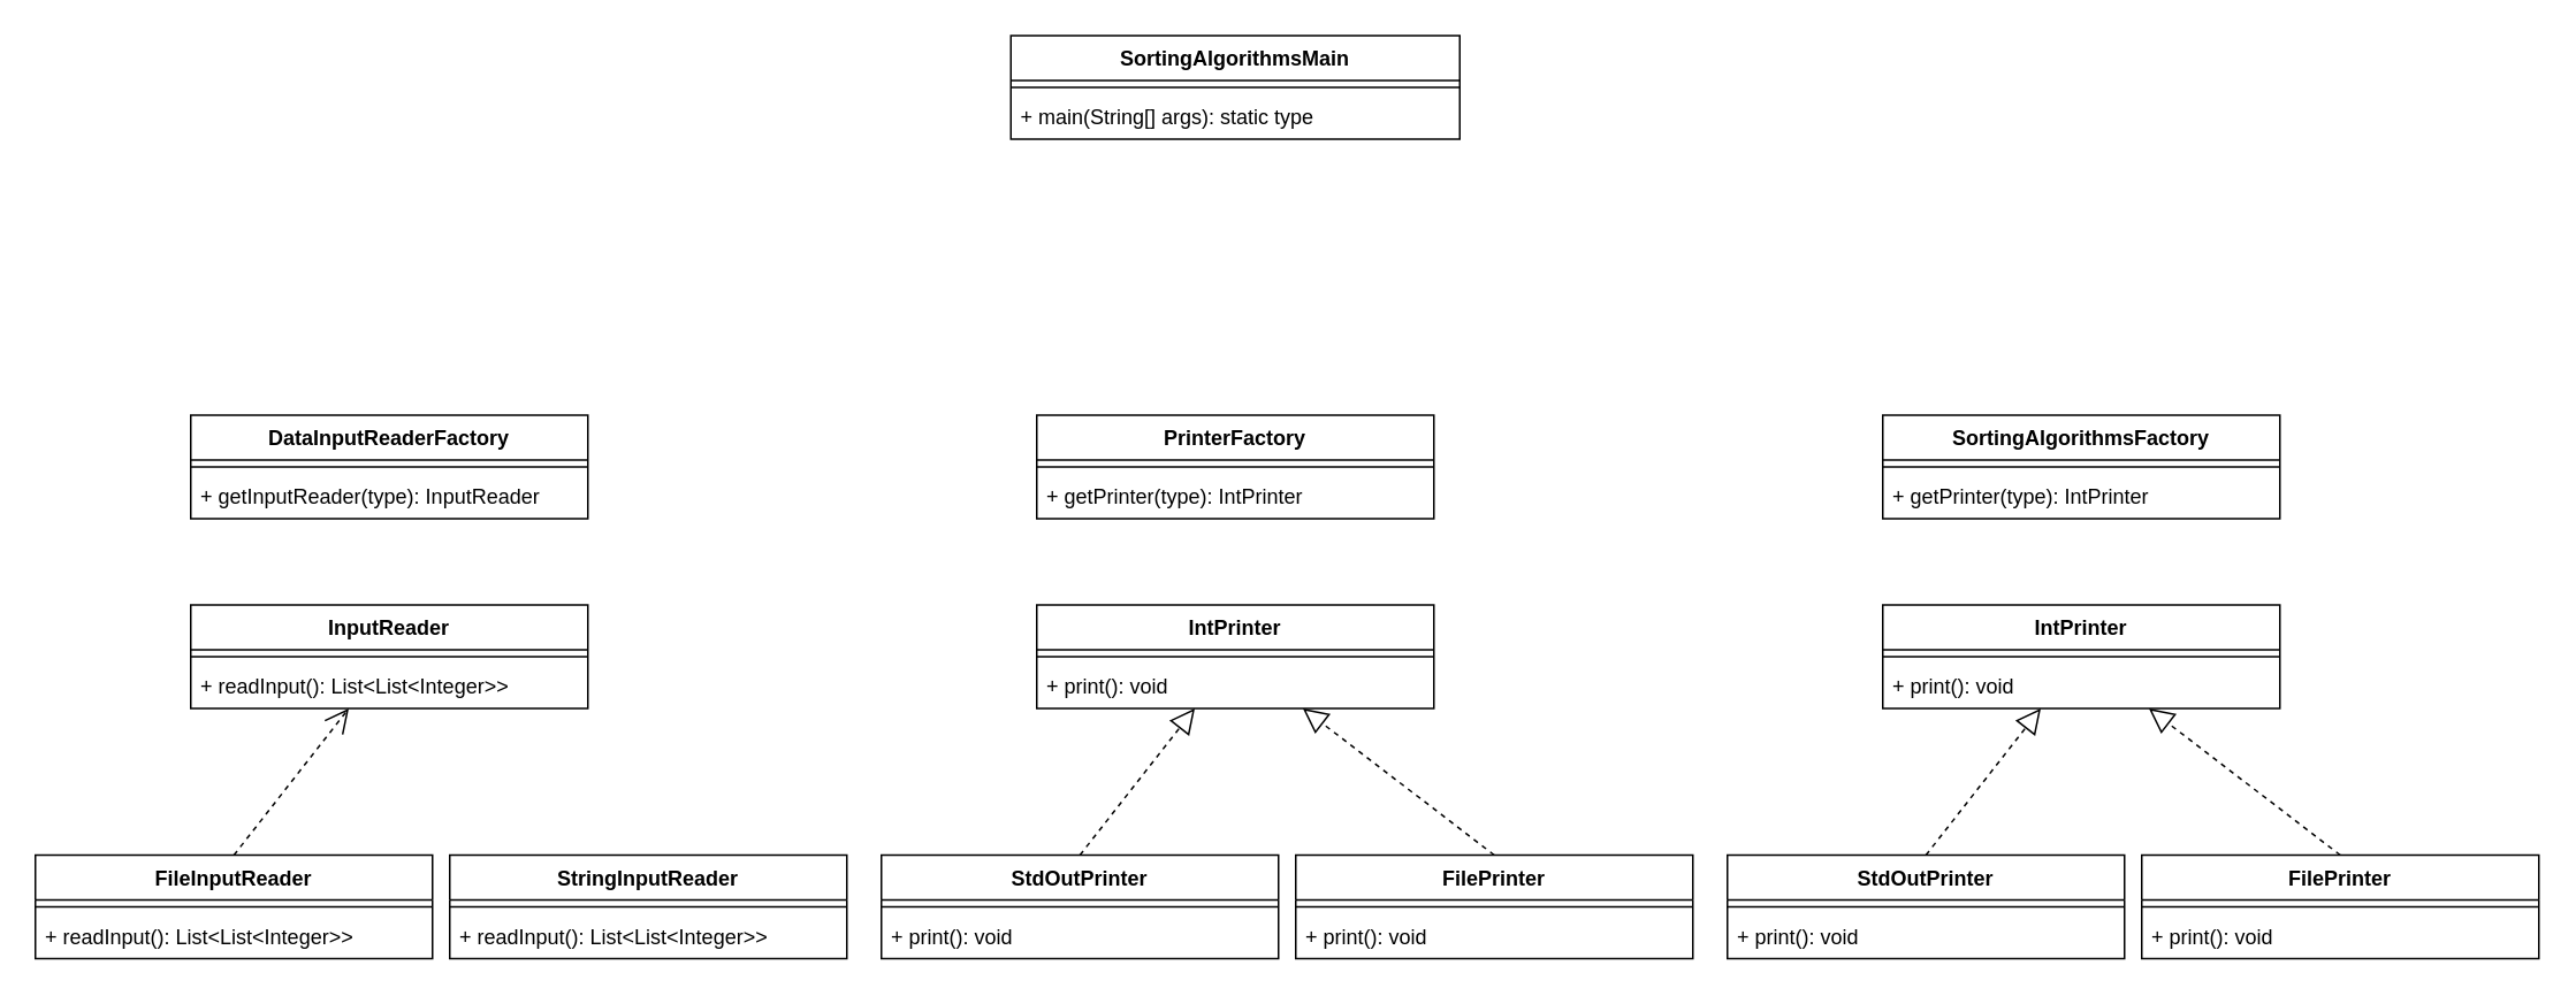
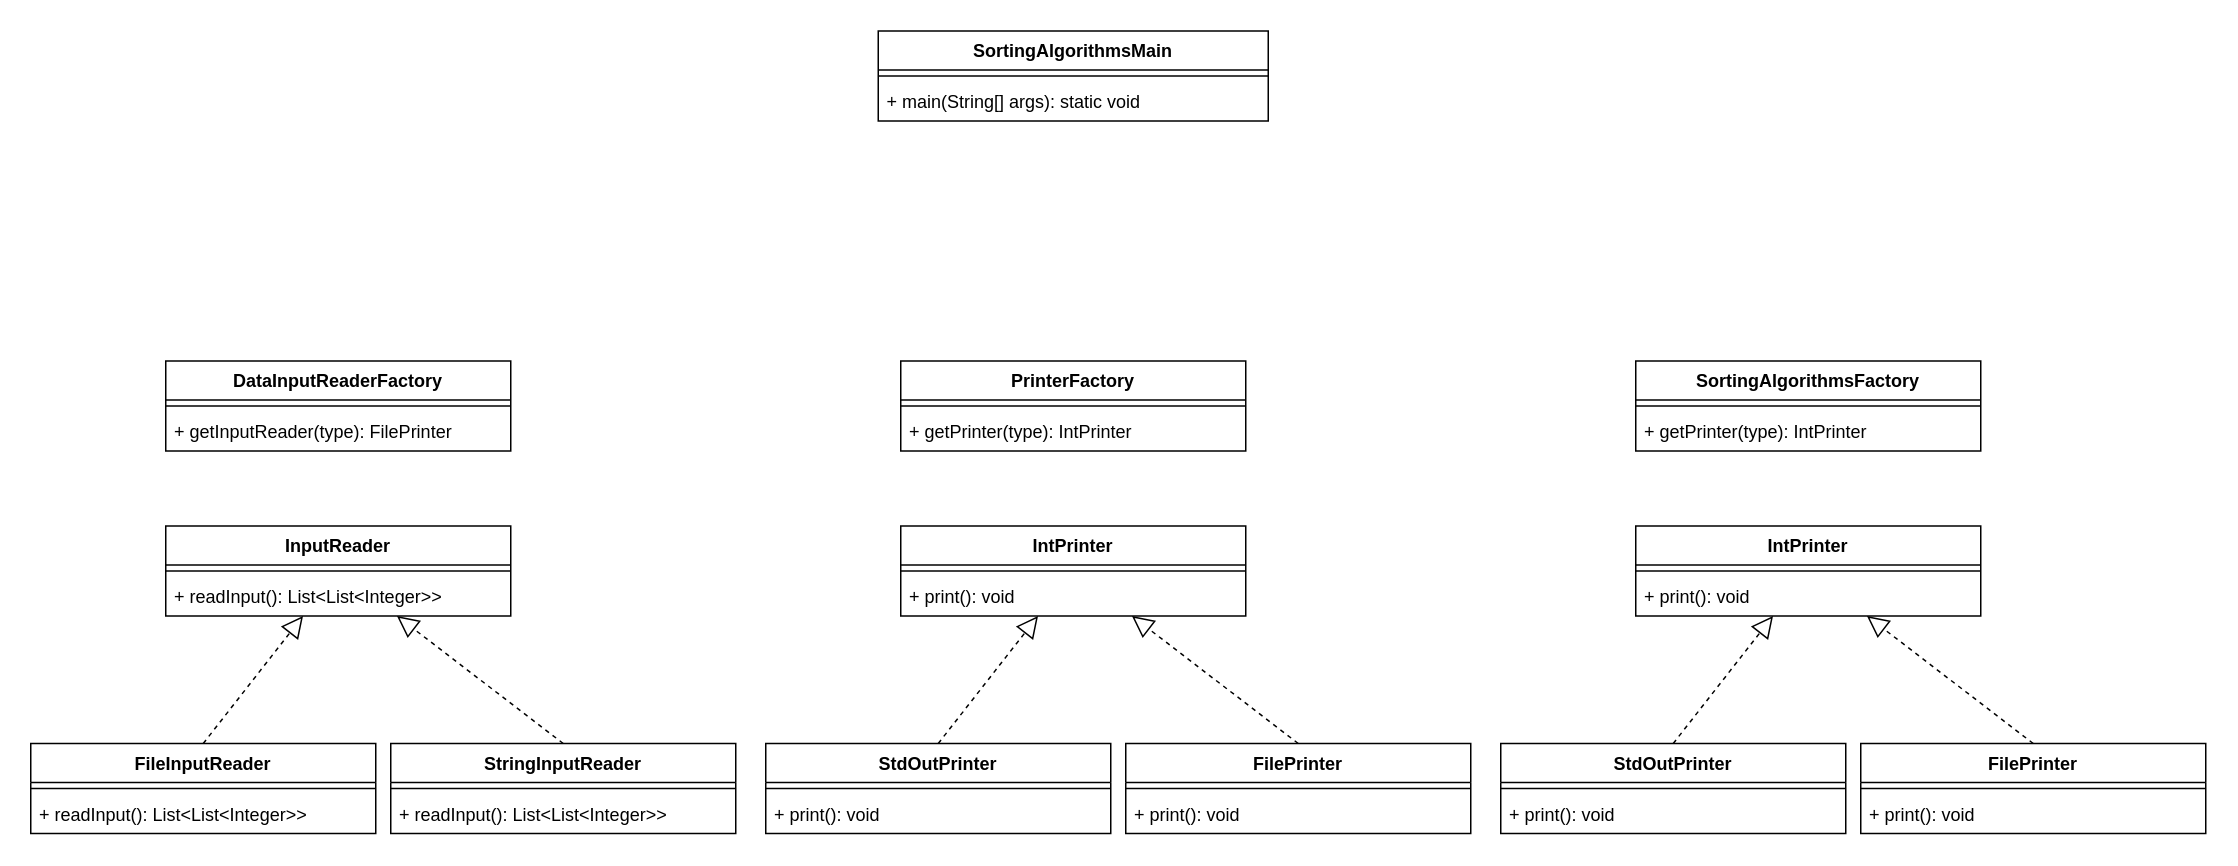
- <mxCell id="32" value="+ main(String[] args): static type" style="text;strokeColor=none;fillColor=none;align=left;verticalAlign=top;spacingLeft=4;spacingRight=4;overflow=hidden;rotatable=0;points=[[0,0.5],[1,0.5]];portConstraint=eastwest;" vertex="1" parent="30"><mxGeometry y="34" width="260" height="26" as="geometry" /></mxCell>
+ <mxCell id="32" value="+ main(String[] args): static void" style="text;strokeColor=none;fillColor=none;align=left;verticalAlign=top;spacingLeft=4;spacingRight=4;overflow=hidden;rotatable=0;points=[[0,0.5],[1,0.5]];portConstraint=eastwest;" vertex="1" parent="30"><mxGeometry y="34" width="260" height="26" as="geometry" /></mxCell>
- <mxCell id="15" value="+ getInputReader(type): InputReader" style="text;strokeColor=none;fillColor=none;align=left;verticalAlign=top;spacingLeft=4;spacingRight=4;overflow=hidden;rotatable=0;points=[[0,0.5],[1,0.5]];portConstraint=eastwest;" vertex="1" parent="13"><mxGeometry y="34" width="230" height="26" as="geometry" /></mxCell>
+ <mxCell id="15" value="+ getInputReader(type): FilePrinter" style="text;strokeColor=none;fillColor=none;align=left;verticalAlign=top;spacingLeft=4;spacingRight=4;overflow=hidden;rotatable=0;points=[[0,0.5],[1,0.5]];portConstraint=eastwest;" vertex="1" parent="13"><mxGeometry y="34" width="230" height="26" as="geometry" /></mxCell>
- <mxCell id="2" value="" style="endArrow=open;dashed=1;endFill=0;endSize=12;html=1;exitX=0.5;exitY=0;exitDx=0;exitDy=0;" edge="1" parent="1" source="4" target="10"><mxGeometry width="160" relative="1" as="geometry"><mxPoint y="470" as="sourcePoint" x="40" /><mxPoint x="200" y="470" as="targetPoint" /></mxGeometry></mxCell>
+ <mxCell id="2" value="" style="endArrow=block;dashed=1;endFill=0;endSize=12;html=1;exitX=0.5;exitY=0;exitDx=0;exitDy=0;" edge="1" parent="1" source="4" target="10"><mxGeometry width="160" relative="1" as="geometry"><mxPoint y="470" as="sourcePoint" x="40" /><mxPoint x="200" y="470" as="targetPoint" /></mxGeometry></mxCell>
+ <mxCell id="3" value="" style="endArrow=block;dashed=1;endFill=0;endSize=12;html=1;exitX=0.5;exitY=0;exitDx=0;exitDy=0;" edge="1" parent="1" source="7" target="10"><mxGeometry width="160" relative="1" as="geometry"><mxPoint x="380" y="350" as="sourcePoint" /><mxPoint x="540" y="350" as="targetPoint" /></mxGeometry></mxCell>
